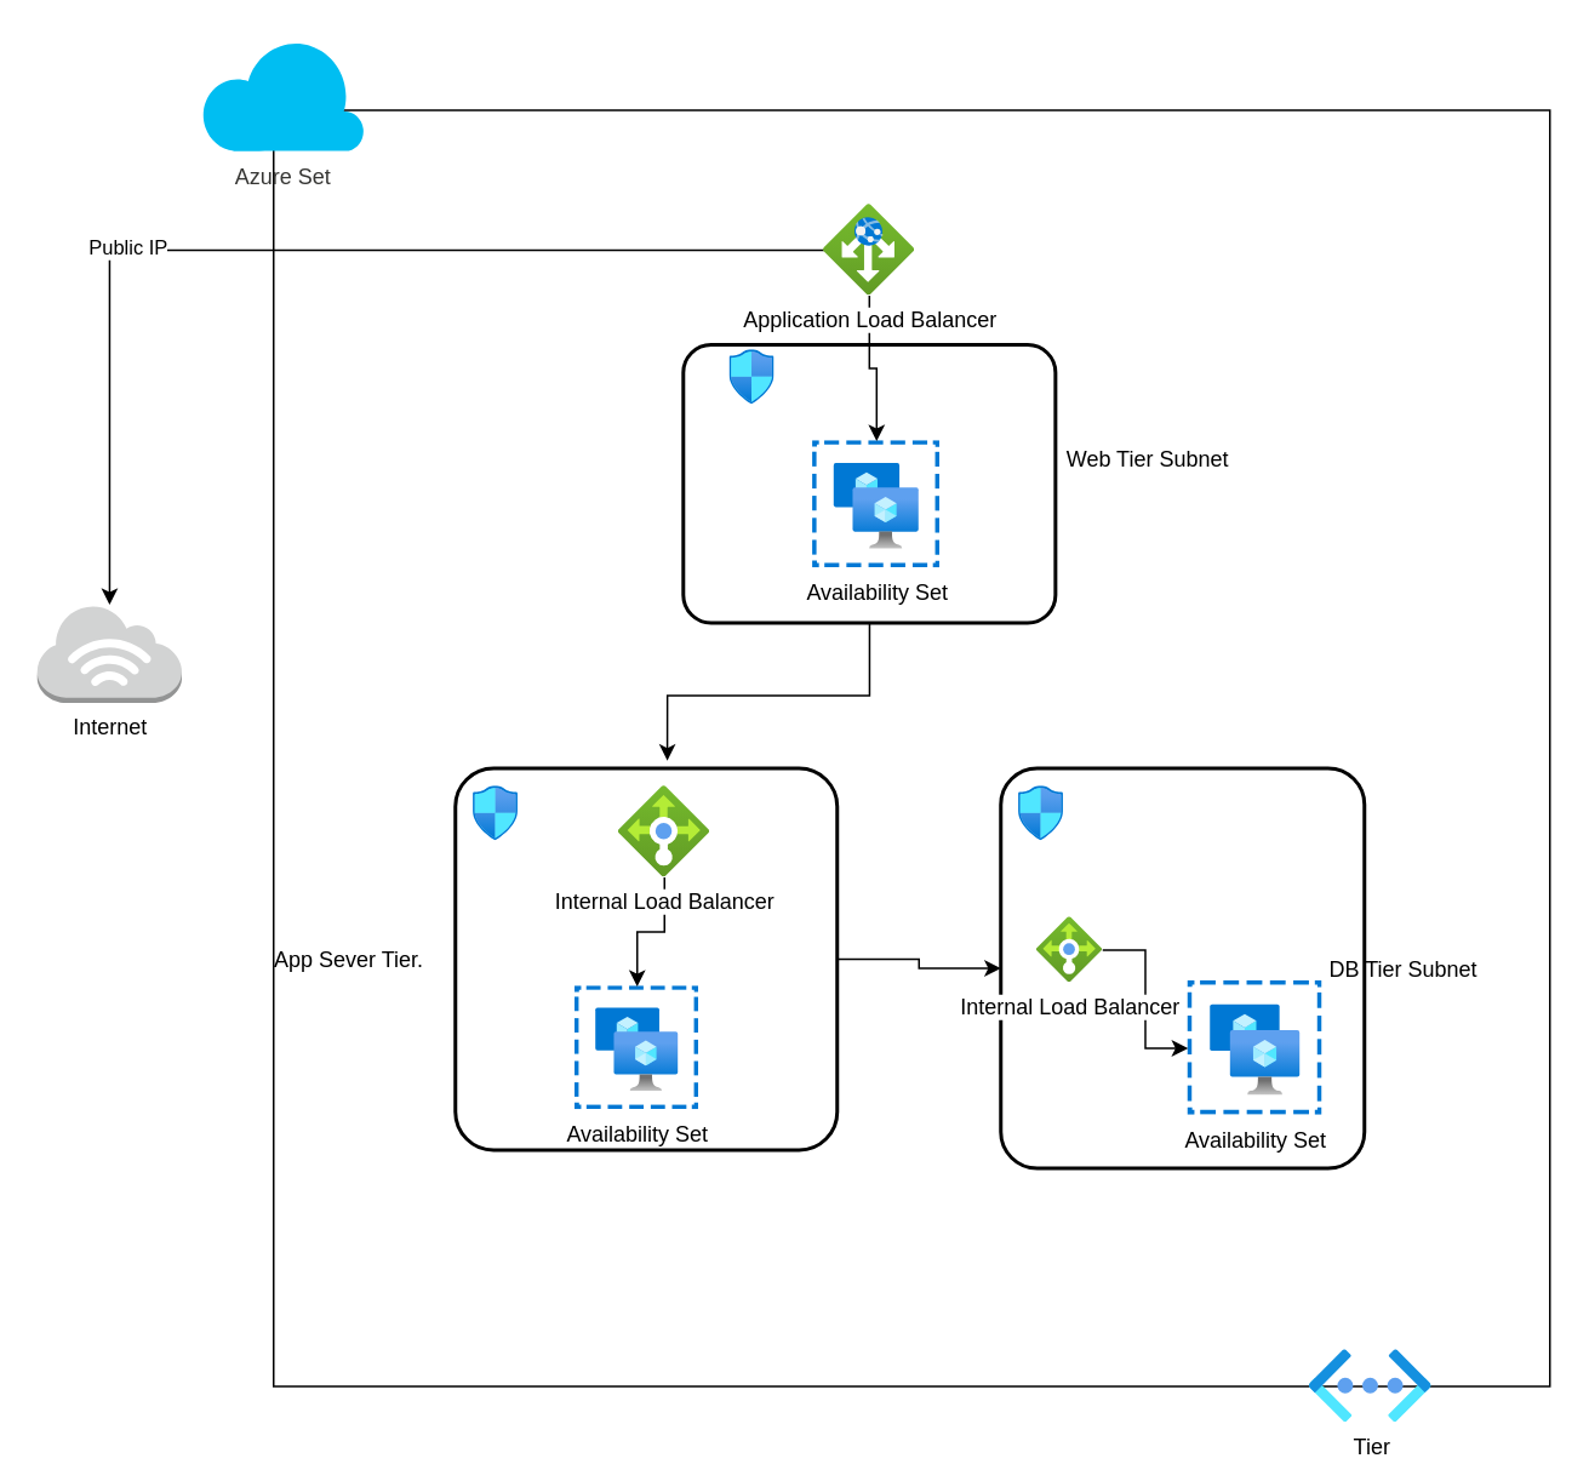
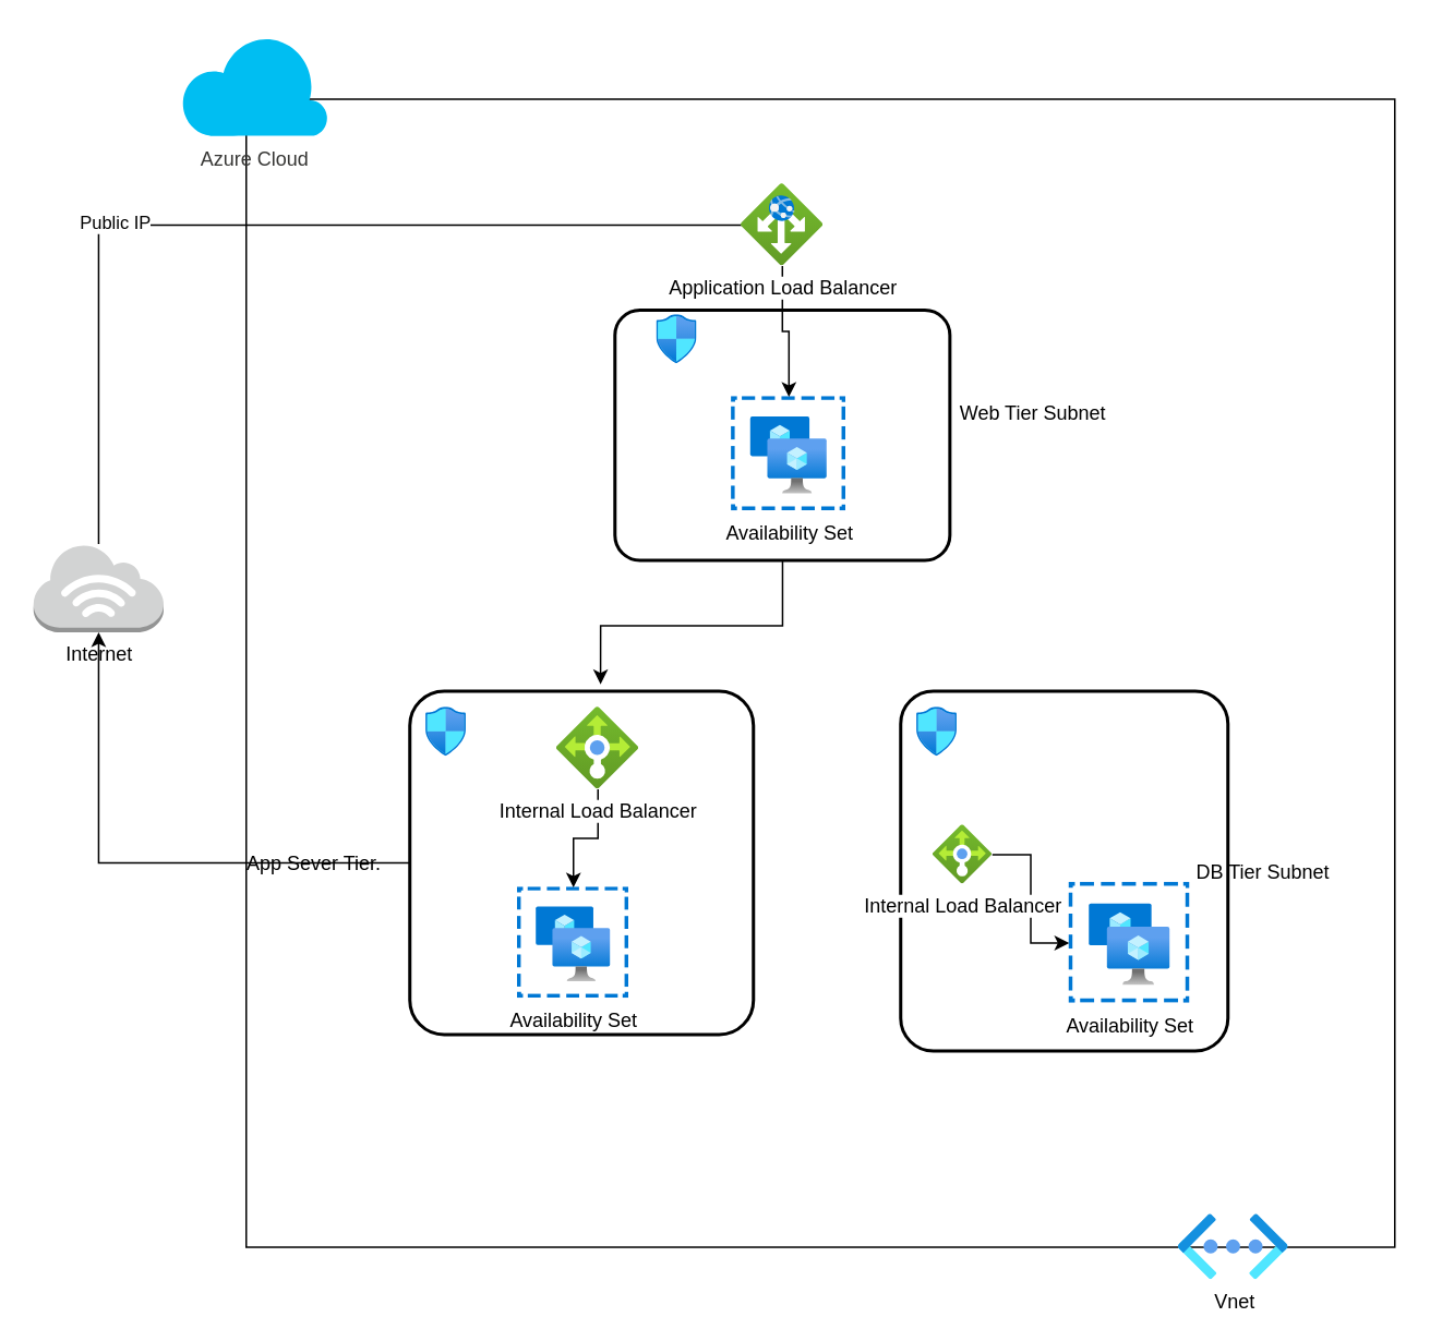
- <mxCell id="24" value="Azure Set&lt;br&gt;" style="verticalLabelPosition=bottom;html=1;verticalAlign=top;align=center;strokeColor=none;fillColor=#00BEF2;shape=mxgraph.azure.cloud;labelBackgroundColor=none;fontColor=#363634;" parent="1" vertex="1"><mxGeometry x="110" y="20" width="90" height="62.5" as="geometry" /></mxCell>
+ <mxCell id="24" value="Azure Cloud&lt;br&gt;" style="verticalLabelPosition=bottom;html=1;verticalAlign=top;align=center;strokeColor=none;fillColor=#00BEF2;shape=mxgraph.azure.cloud;labelBackgroundColor=none;fontColor=#363634;" parent="1" vertex="1"><mxGeometry x="110" y="20" width="90" height="62.5" as="geometry" /></mxCell>
- <mxCell id="21" style="edgeStyle=orthogonalEdgeStyle;rounded=0;orthogonalLoop=1;jettySize=auto;html=1;" parent="1" source="23" target="2" edge="1"><mxGeometry relative="1" as="geometry" /></mxCell>
+ <mxCell id="21" style="edgeStyle=orthogonalEdgeStyle;rounded=0;orthogonalLoop=1;jettySize=auto;html=1;endArrow=none;" parent="1" source="23" target="2" edge="1"><mxGeometry relative="1" as="geometry" /></mxCell>
- <mxCell id="7" style="edgeStyle=orthogonalEdgeStyle;rounded=0;orthogonalLoop=1;jettySize=auto;html=1;entryX=0;entryY=0.5;entryDx=0;entryDy=0;" parent="1" source="8" target="9" edge="1"><mxGeometry relative="1" as="geometry" /></mxCell>
+ <mxCell id="7" style="edgeStyle=orthogonalEdgeStyle;rounded=0;orthogonalLoop=1;jettySize=auto;html=1;" parent="1" source="8" target="2" edge="1"><mxGeometry relative="1" as="geometry" /></mxCell>
- <mxCell id="4" value="Tier&lt;br&gt;" style="aspect=fixed;html=1;points=[];align=center;image;fontSize=12;image=img/lib/azure2/networking/Virtual_Networks_Classic.svg;" parent="1" vertex="1"><mxGeometry x="720" y="742" width="67" height="40" as="geometry" /></mxCell>
+ <mxCell id="4" value="Vnet&lt;br&gt;" style="aspect=fixed;html=1;points=[];align=center;image;fontSize=12;image=img/lib/azure2/networking/Virtual_Networks_Classic.svg;" parent="1" vertex="1"><mxGeometry x="720" y="742" width="67" height="40" as="geometry" /></mxCell>
